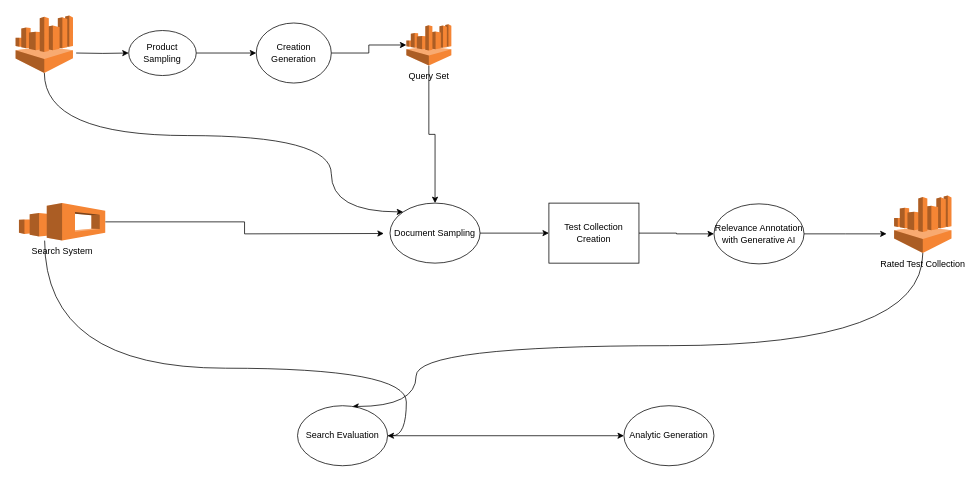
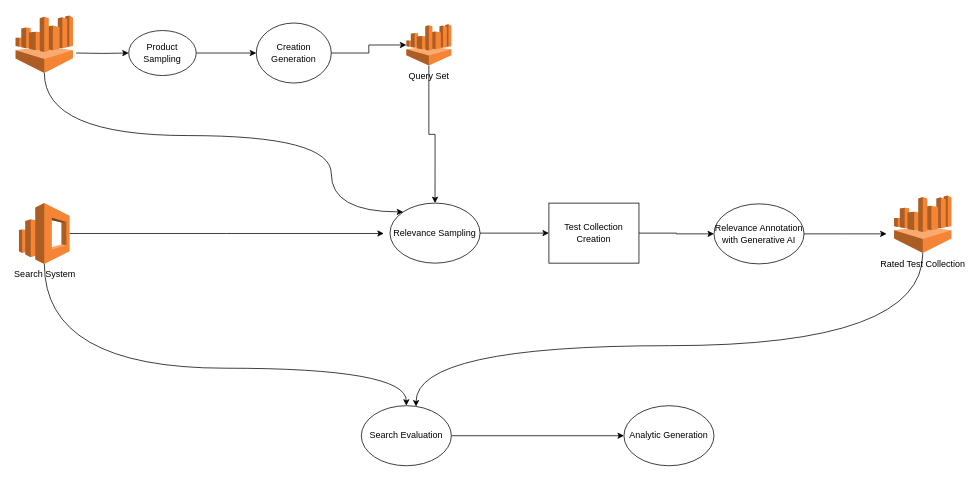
- <mxCell id="9" value="Search System" style="outlineConnect=0;dashed=0;verticalLabelPosition=bottom;verticalAlign=top;align=center;html=1;shape=mxgraph.aws3.elasticsearch_service;fillColor=#F58534;gradientColor=none;" vertex="1" parent="1"><mxGeometry x="24.75" y="270" width="115" height="50" as="geometry" /></mxCell>
+ <mxCell id="9" value="Search System" style="outlineConnect=0;dashed=0;verticalLabelPosition=bottom;verticalAlign=top;align=center;html=1;shape=mxgraph.aws3.elasticsearch_service;fillColor=#F58534;gradientColor=none;" vertex="1" parent="1"><mxGeometry x="24.75" y="270" width="67.5" height="81" as="geometry" /></mxCell>
- <mxCell id="15" value="Document Sampling" style="ellipse;whiteSpace=wrap;html=1;" vertex="1" parent="1"><mxGeometry x="519.25" y="270" width="120" height="80" as="geometry" /></mxCell>
+ <mxCell id="15" value="Relevance Sampling" style="ellipse;whiteSpace=wrap;html=1;" vertex="1" parent="1"><mxGeometry x="519.25" y="270" width="120" height="80" as="geometry" /></mxCell>
- <mxCell id="23" value="Search Evaluation" style="ellipse;whiteSpace=wrap;html=1;" vertex="1" parent="1"><mxGeometry x="396" y="540" width="120" height="80" as="geometry" /></mxCell>
+ <mxCell id="23" value="Search Evaluation" style="ellipse;whiteSpace=wrap;html=1;" vertex="1" parent="1"><mxGeometry x="481" y="540" width="120" height="80" as="geometry" /></mxCell>
